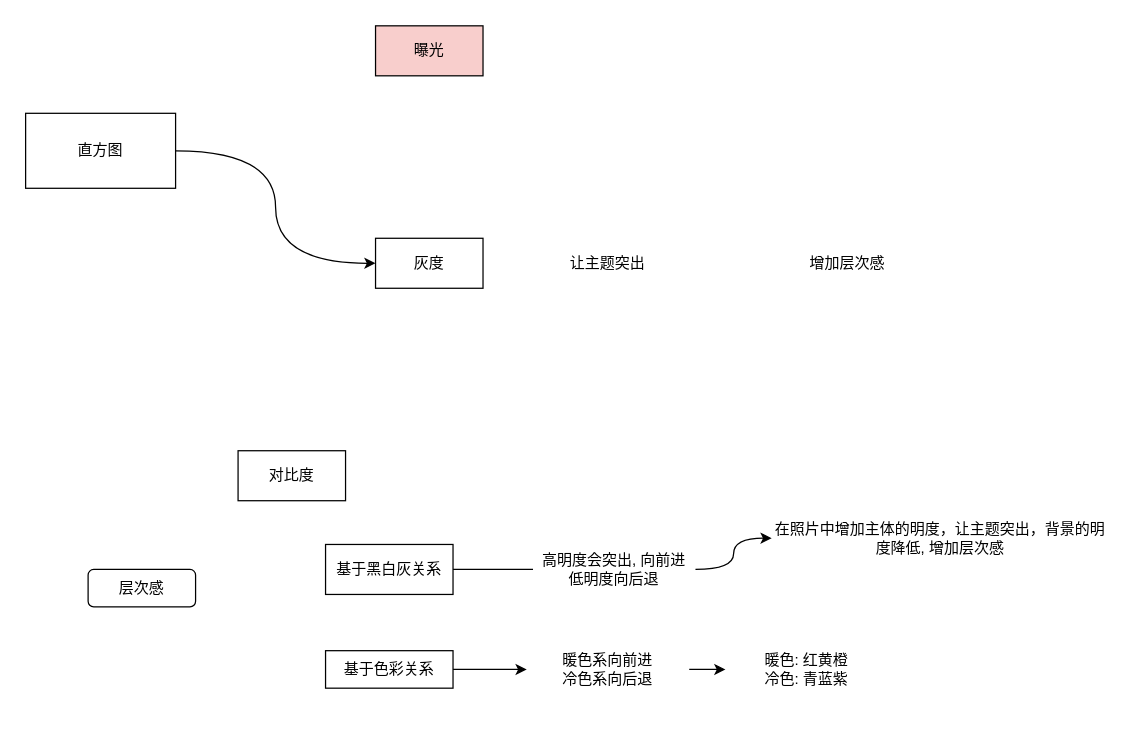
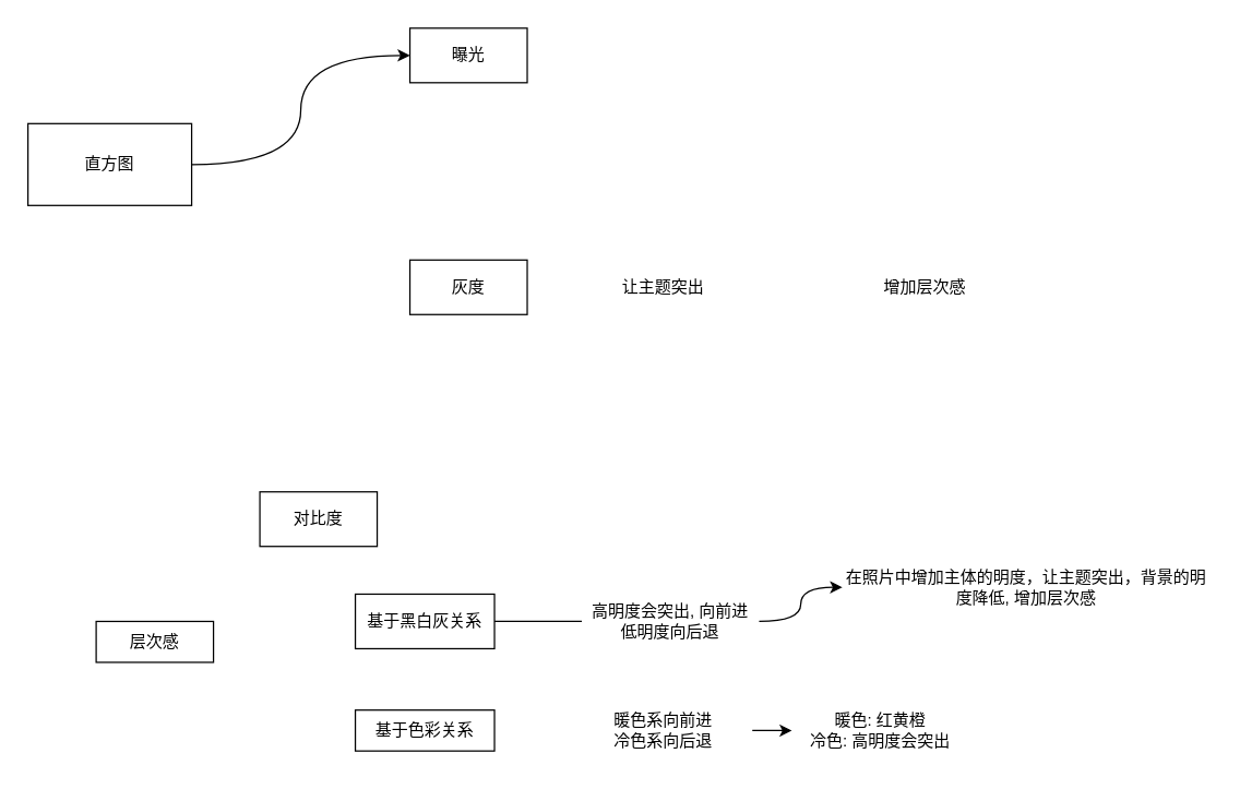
- <mxCell id="8" value="曝光" style="rounded=0;whiteSpace=wrap;html=1;fillColor=#f8cecc;" vertex="1" parent="1"><mxGeometry x="300" y="20" width="86" height="40" as="geometry" /></mxCell>
+ <mxCell id="8" value="曝光" style="rounded=0;whiteSpace=wrap;html=1;" vertex="1" parent="1"><mxGeometry x="300" y="20" width="86" height="40" as="geometry" /></mxCell>
+ <mxCell id="2" style="edgeStyle=orthogonalEdgeStyle;rounded=0;orthogonalLoop=1;jettySize=auto;html=1;entryX=0;entryY=0.5;entryDx=0;entryDy=0;curved=1;" edge="1" parent="1" source="4" target="8"><mxGeometry relative="1" as="geometry"><mxPoint x="290" y="40" as="targetPoint" /></mxGeometry></mxCell>
- <mxCell id="3" style="edgeStyle=orthogonalEdgeStyle;curved=1;rounded=0;orthogonalLoop=1;jettySize=auto;html=1;entryX=0;entryY=0.5;entryDx=0;entryDy=0;" edge="1" parent="1" source="4" target="5"><mxGeometry relative="1" as="geometry" /></mxCell>
- <mxCell id="9" value="层次感" style="whiteSpace=wrap;html=1;rounded=1;" vertex="1" parent="1"><mxGeometry x="70" y="455" width="86" height="30" as="geometry" /></mxCell>
+ <mxCell id="9" value="层次感" style="rounded=0;whiteSpace=wrap;html=1;" vertex="1" parent="1"><mxGeometry x="70" y="455" width="86" height="30" as="geometry" /></mxCell>
- <mxCell id="16" value="" style="edgeStyle=orthogonalEdgeStyle;curved=1;rounded=0;orthogonalLoop=1;jettySize=auto;html=1;" edge="1" parent="1" source="17" target="19"><mxGeometry relative="1" as="geometry" /></mxCell>
- <mxCell id="20" value="暖色: 红黄橙&lt;br&gt;冷色: 青蓝紫" style="text;html=1;strokeColor=none;fillColor=none;align=center;verticalAlign=middle;whiteSpace=wrap;rounded=0;" vertex="1" parent="1"><mxGeometry x="580" y="505" width="130" height="60" as="geometry" /></mxCell>
+ <mxCell id="20" value="暖色: 红黄橙&lt;br&gt;冷色: 高明度会突出" style="text;html=1;strokeColor=none;fillColor=none;align=center;verticalAlign=middle;whiteSpace=wrap;rounded=0;" vertex="1" parent="1"><mxGeometry x="580" y="505" width="130" height="60" as="geometry" /></mxCell>
